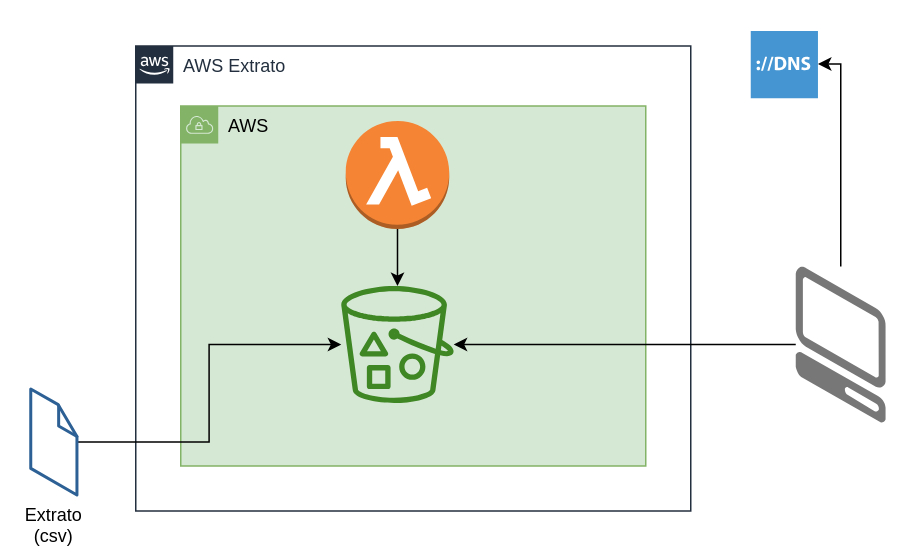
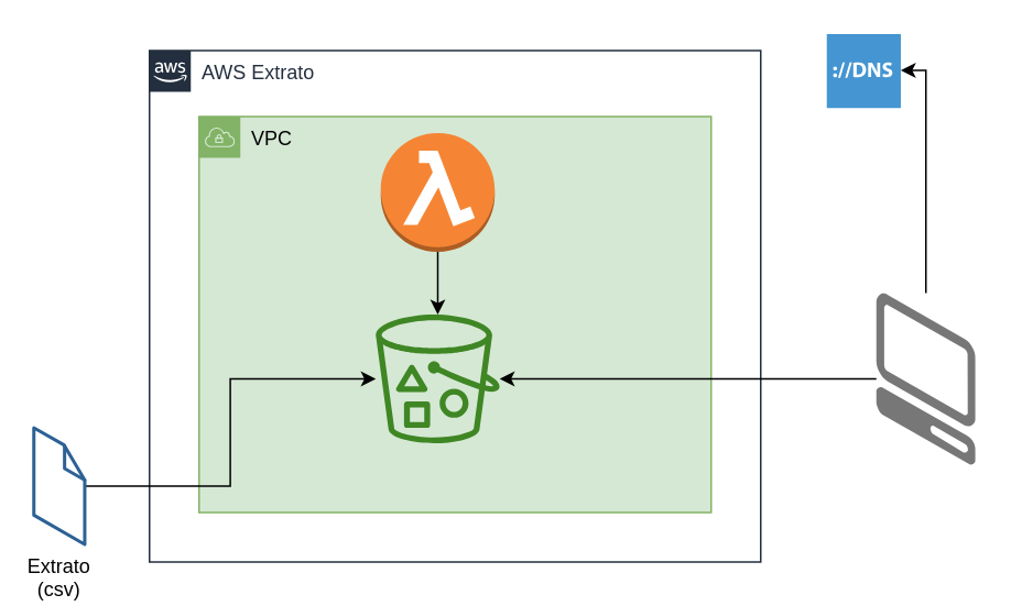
- <mxCell id="3" value="AWS" style="points=[[0,0],[0.25,0],[0.5,0],[0.75,0],[1,0],[1,0.25],[1,0.5],[1,0.75],[1,1],[0.75,1],[0.5,1],[0.25,1],[0,1],[0,0.75],[0,0.5],[0,0.25]];outlineConnect=0;html=1;whiteSpace=wrap;fontSize=12;fontStyle=0;container=1;pointerEvents=0;collapsible=0;recursiveResize=0;shape=mxgraph.aws4.group;grIcon=mxgraph.aws4.group_vpc;strokeColor=#82b366;fillColor=#d5e8d4;verticalAlign=top;align=left;spacingLeft=30;dashed=0;" parent="2" vertex="1"><mxGeometry x="30" y="40" width="310" height="240" as="geometry" /></mxCell>
+ <mxCell id="3" value="VPC" style="points=[[0,0],[0.25,0],[0.5,0],[0.75,0],[1,0],[1,0.25],[1,0.5],[1,0.75],[1,1],[0.75,1],[0.5,1],[0.25,1],[0,1],[0,0.75],[0,0.5],[0,0.25]];outlineConnect=0;html=1;whiteSpace=wrap;fontSize=12;fontStyle=0;container=1;pointerEvents=0;collapsible=0;recursiveResize=0;shape=mxgraph.aws4.group;grIcon=mxgraph.aws4.group_vpc;strokeColor=#82b366;fillColor=#d5e8d4;verticalAlign=top;align=left;spacingLeft=30;dashed=0;" parent="2" vertex="1"><mxGeometry x="30" y="40" width="310" height="240" as="geometry" /></mxCell>
